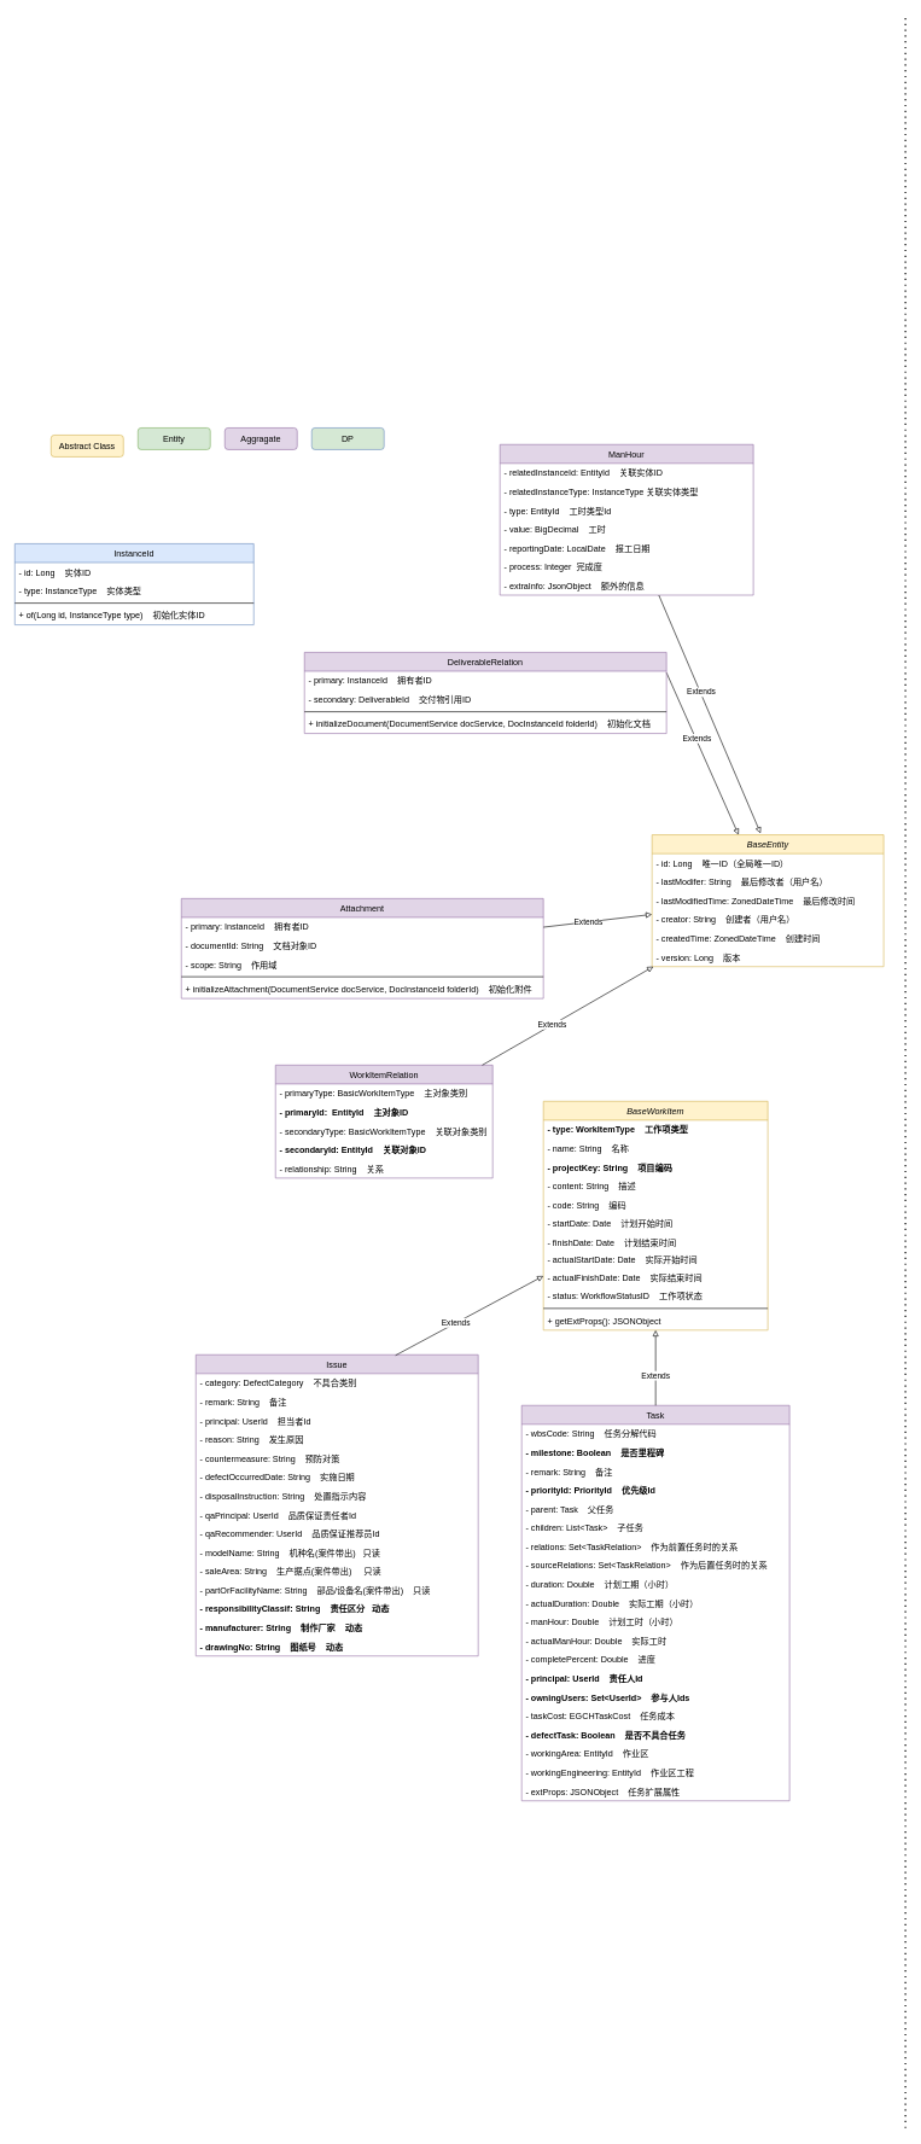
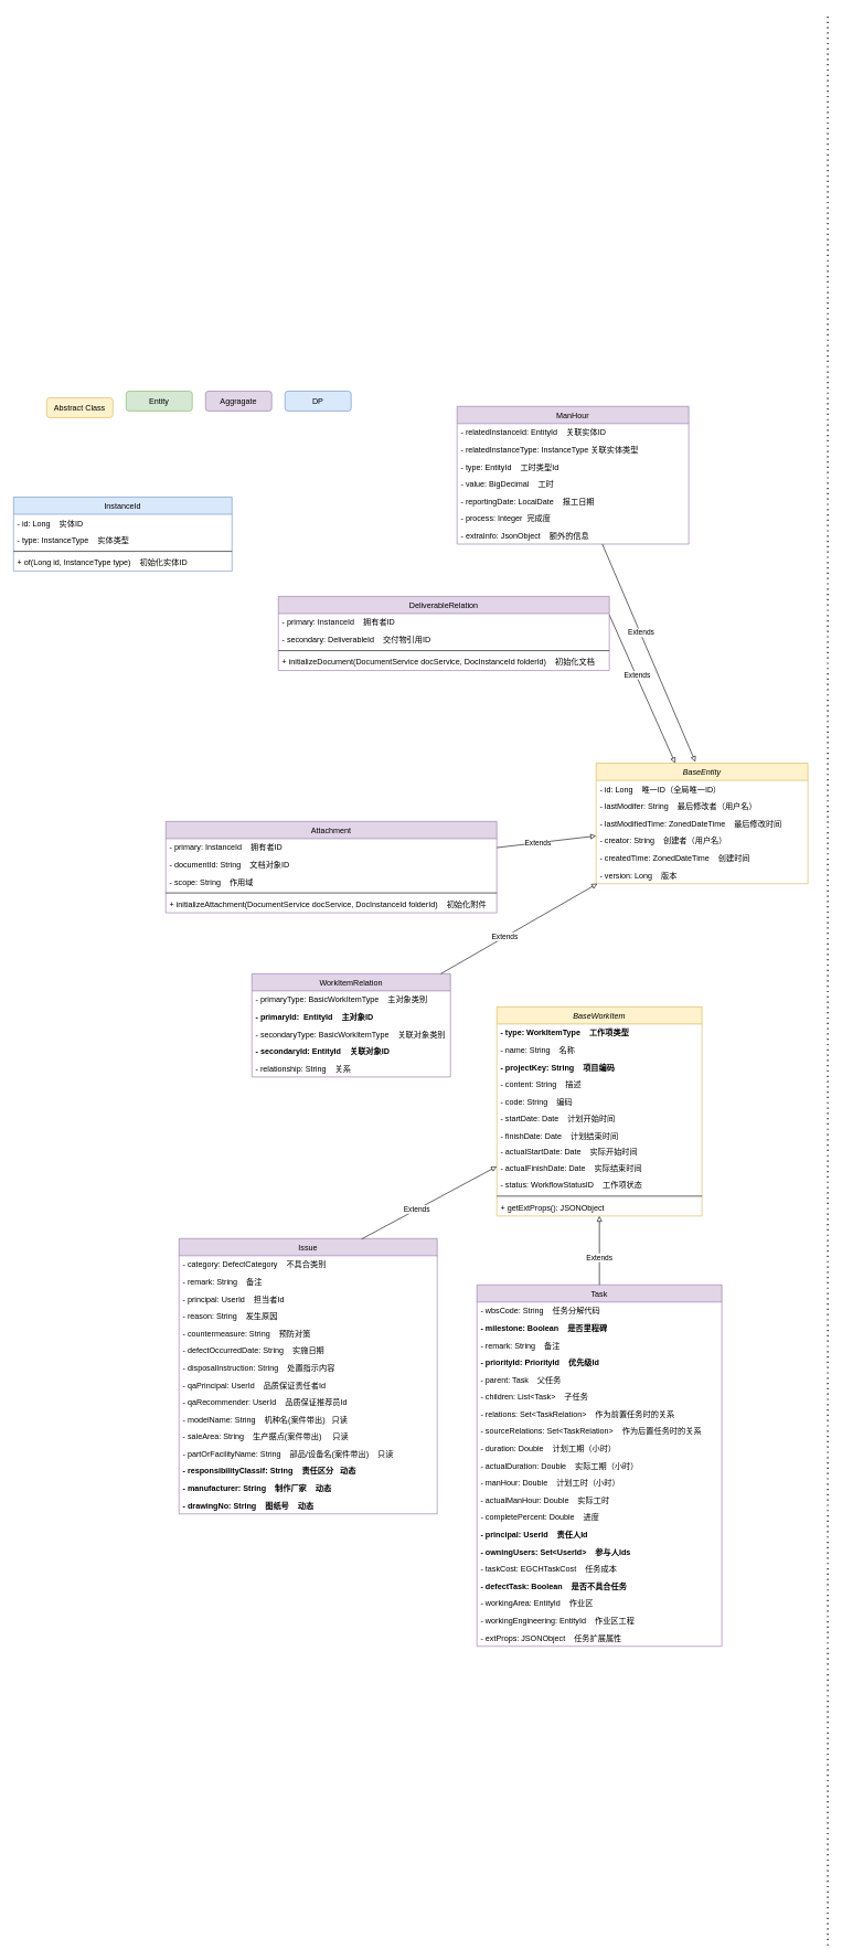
- <mxCell id="5" value="DP" style="rounded=1;whiteSpace=wrap;html=1;fillColor=#d5e8d4;strokeColor=#6c8ebf;" vertex="1" parent="1"><mxGeometry x="430" y="590" width="100" height="30" as="geometry" /></mxCell>
+ <mxCell id="5" value="DP" style="rounded=1;whiteSpace=wrap;html=1;fillColor=#dae8fc;strokeColor=#6c8ebf;" vertex="1" parent="1"><mxGeometry x="430" y="590" width="100" height="30" as="geometry" /></mxCell>
